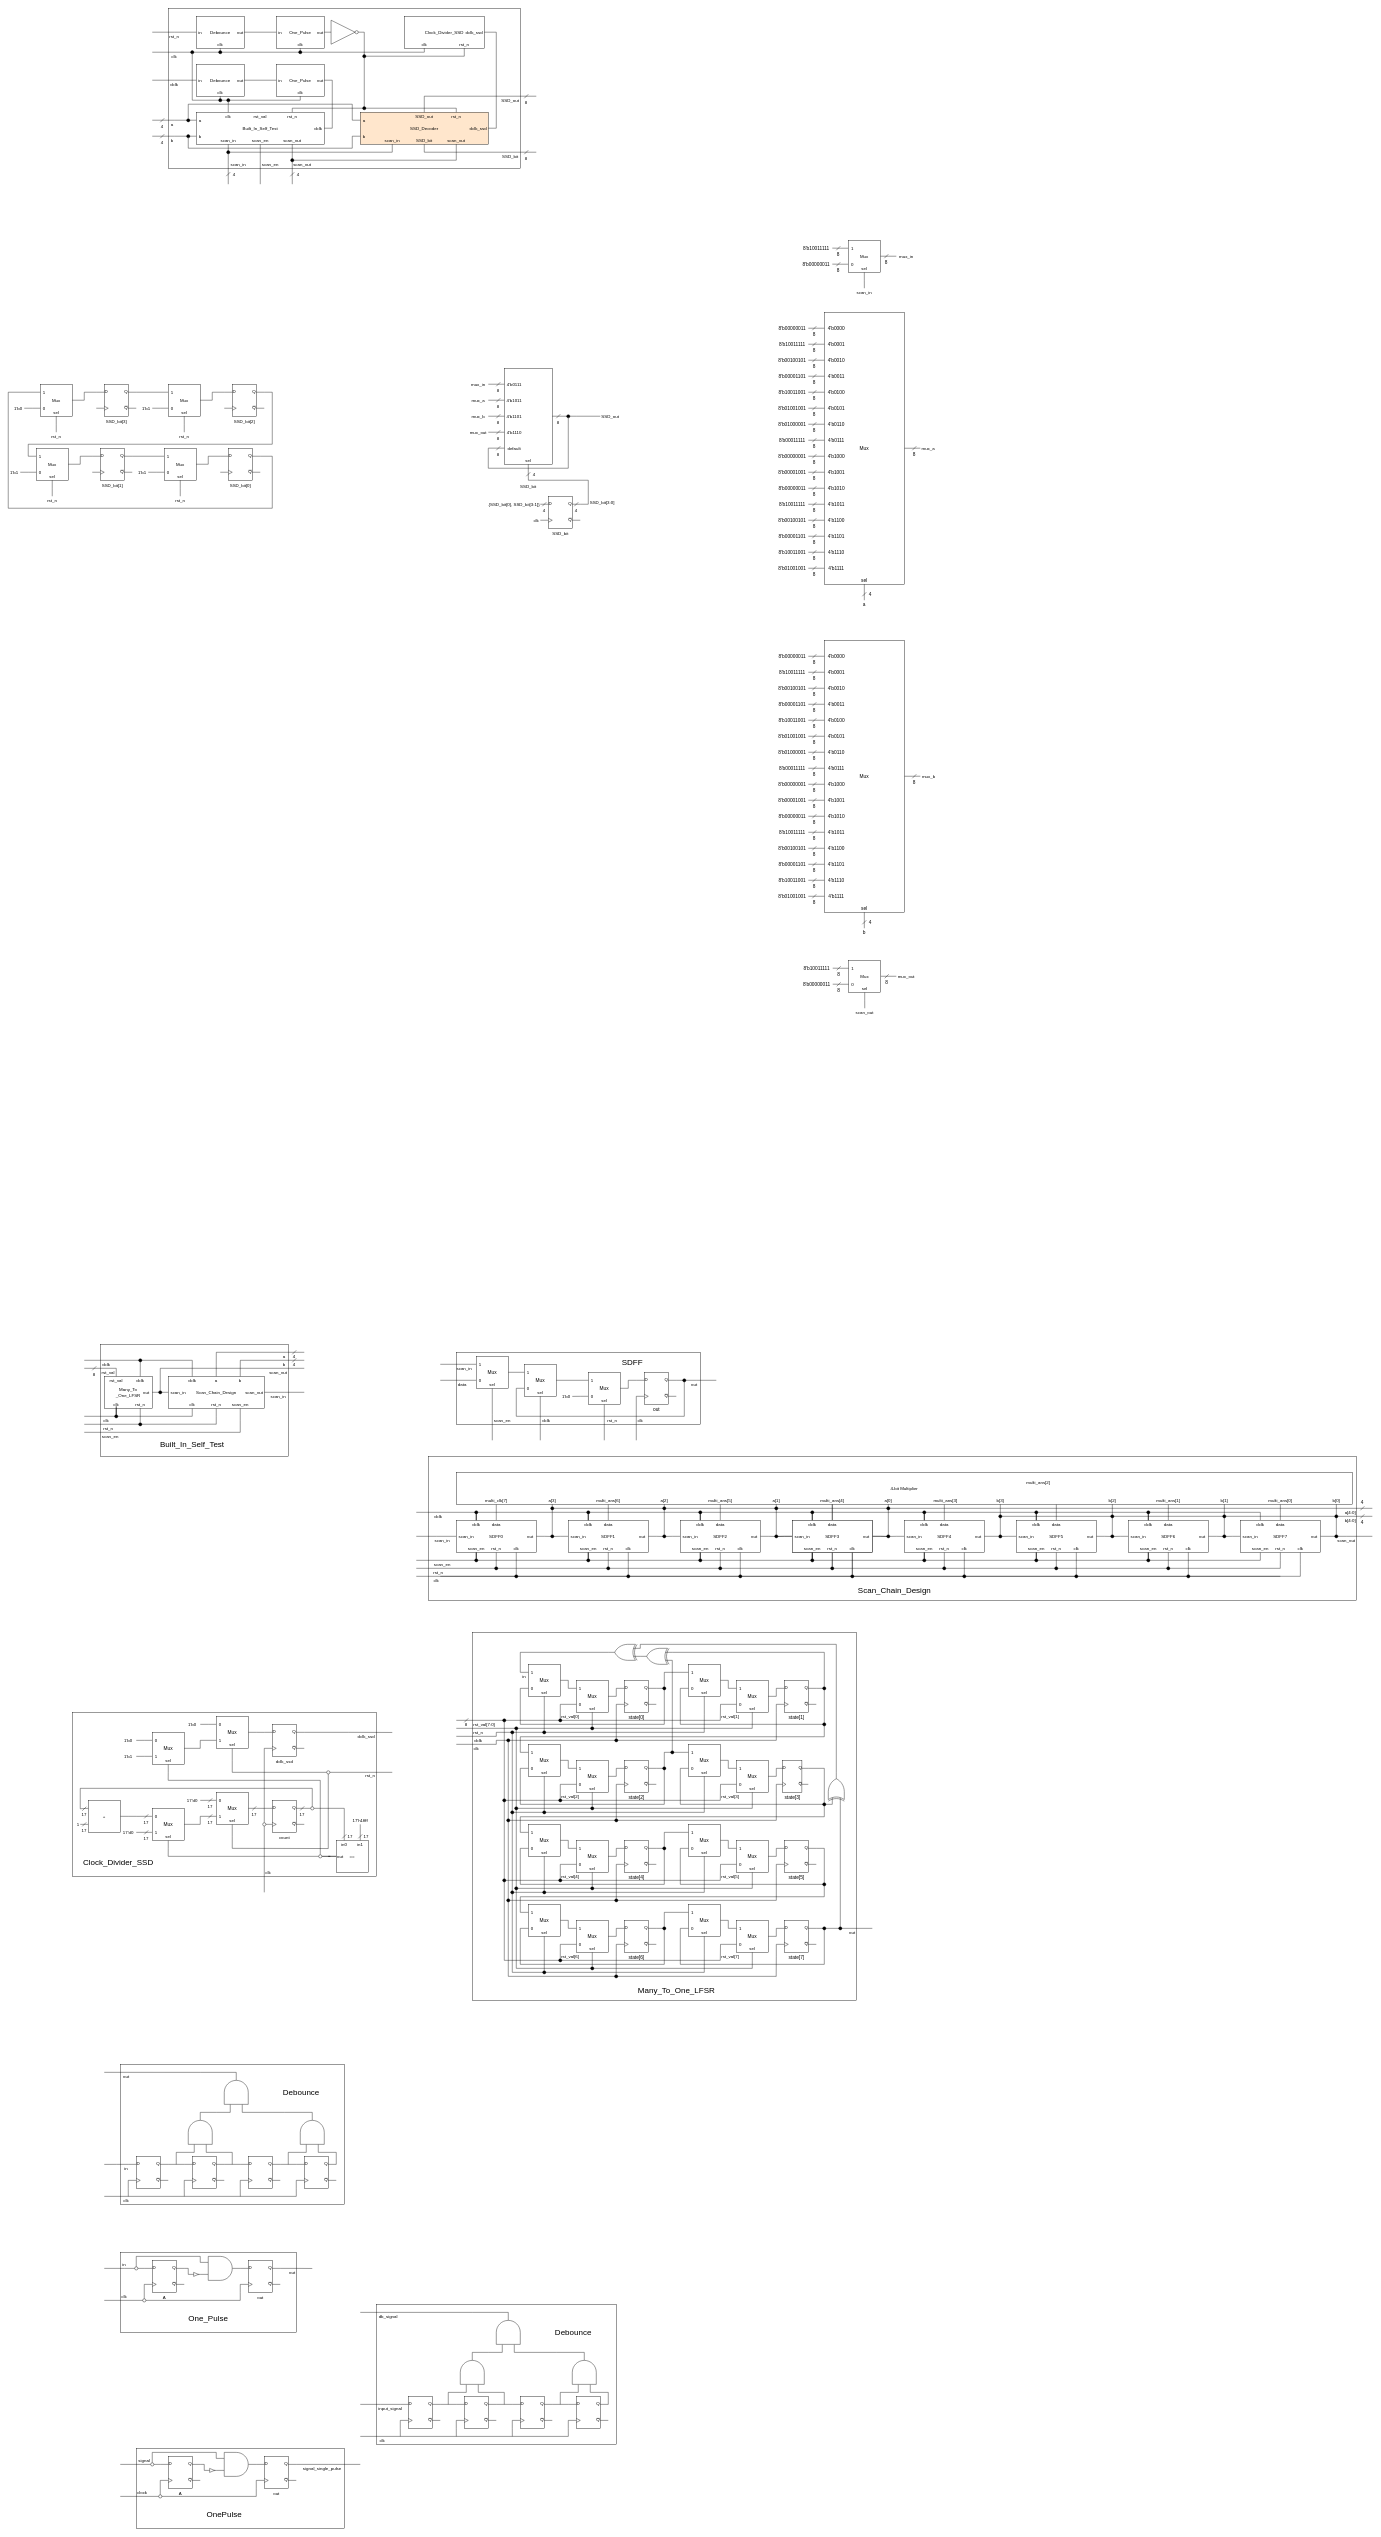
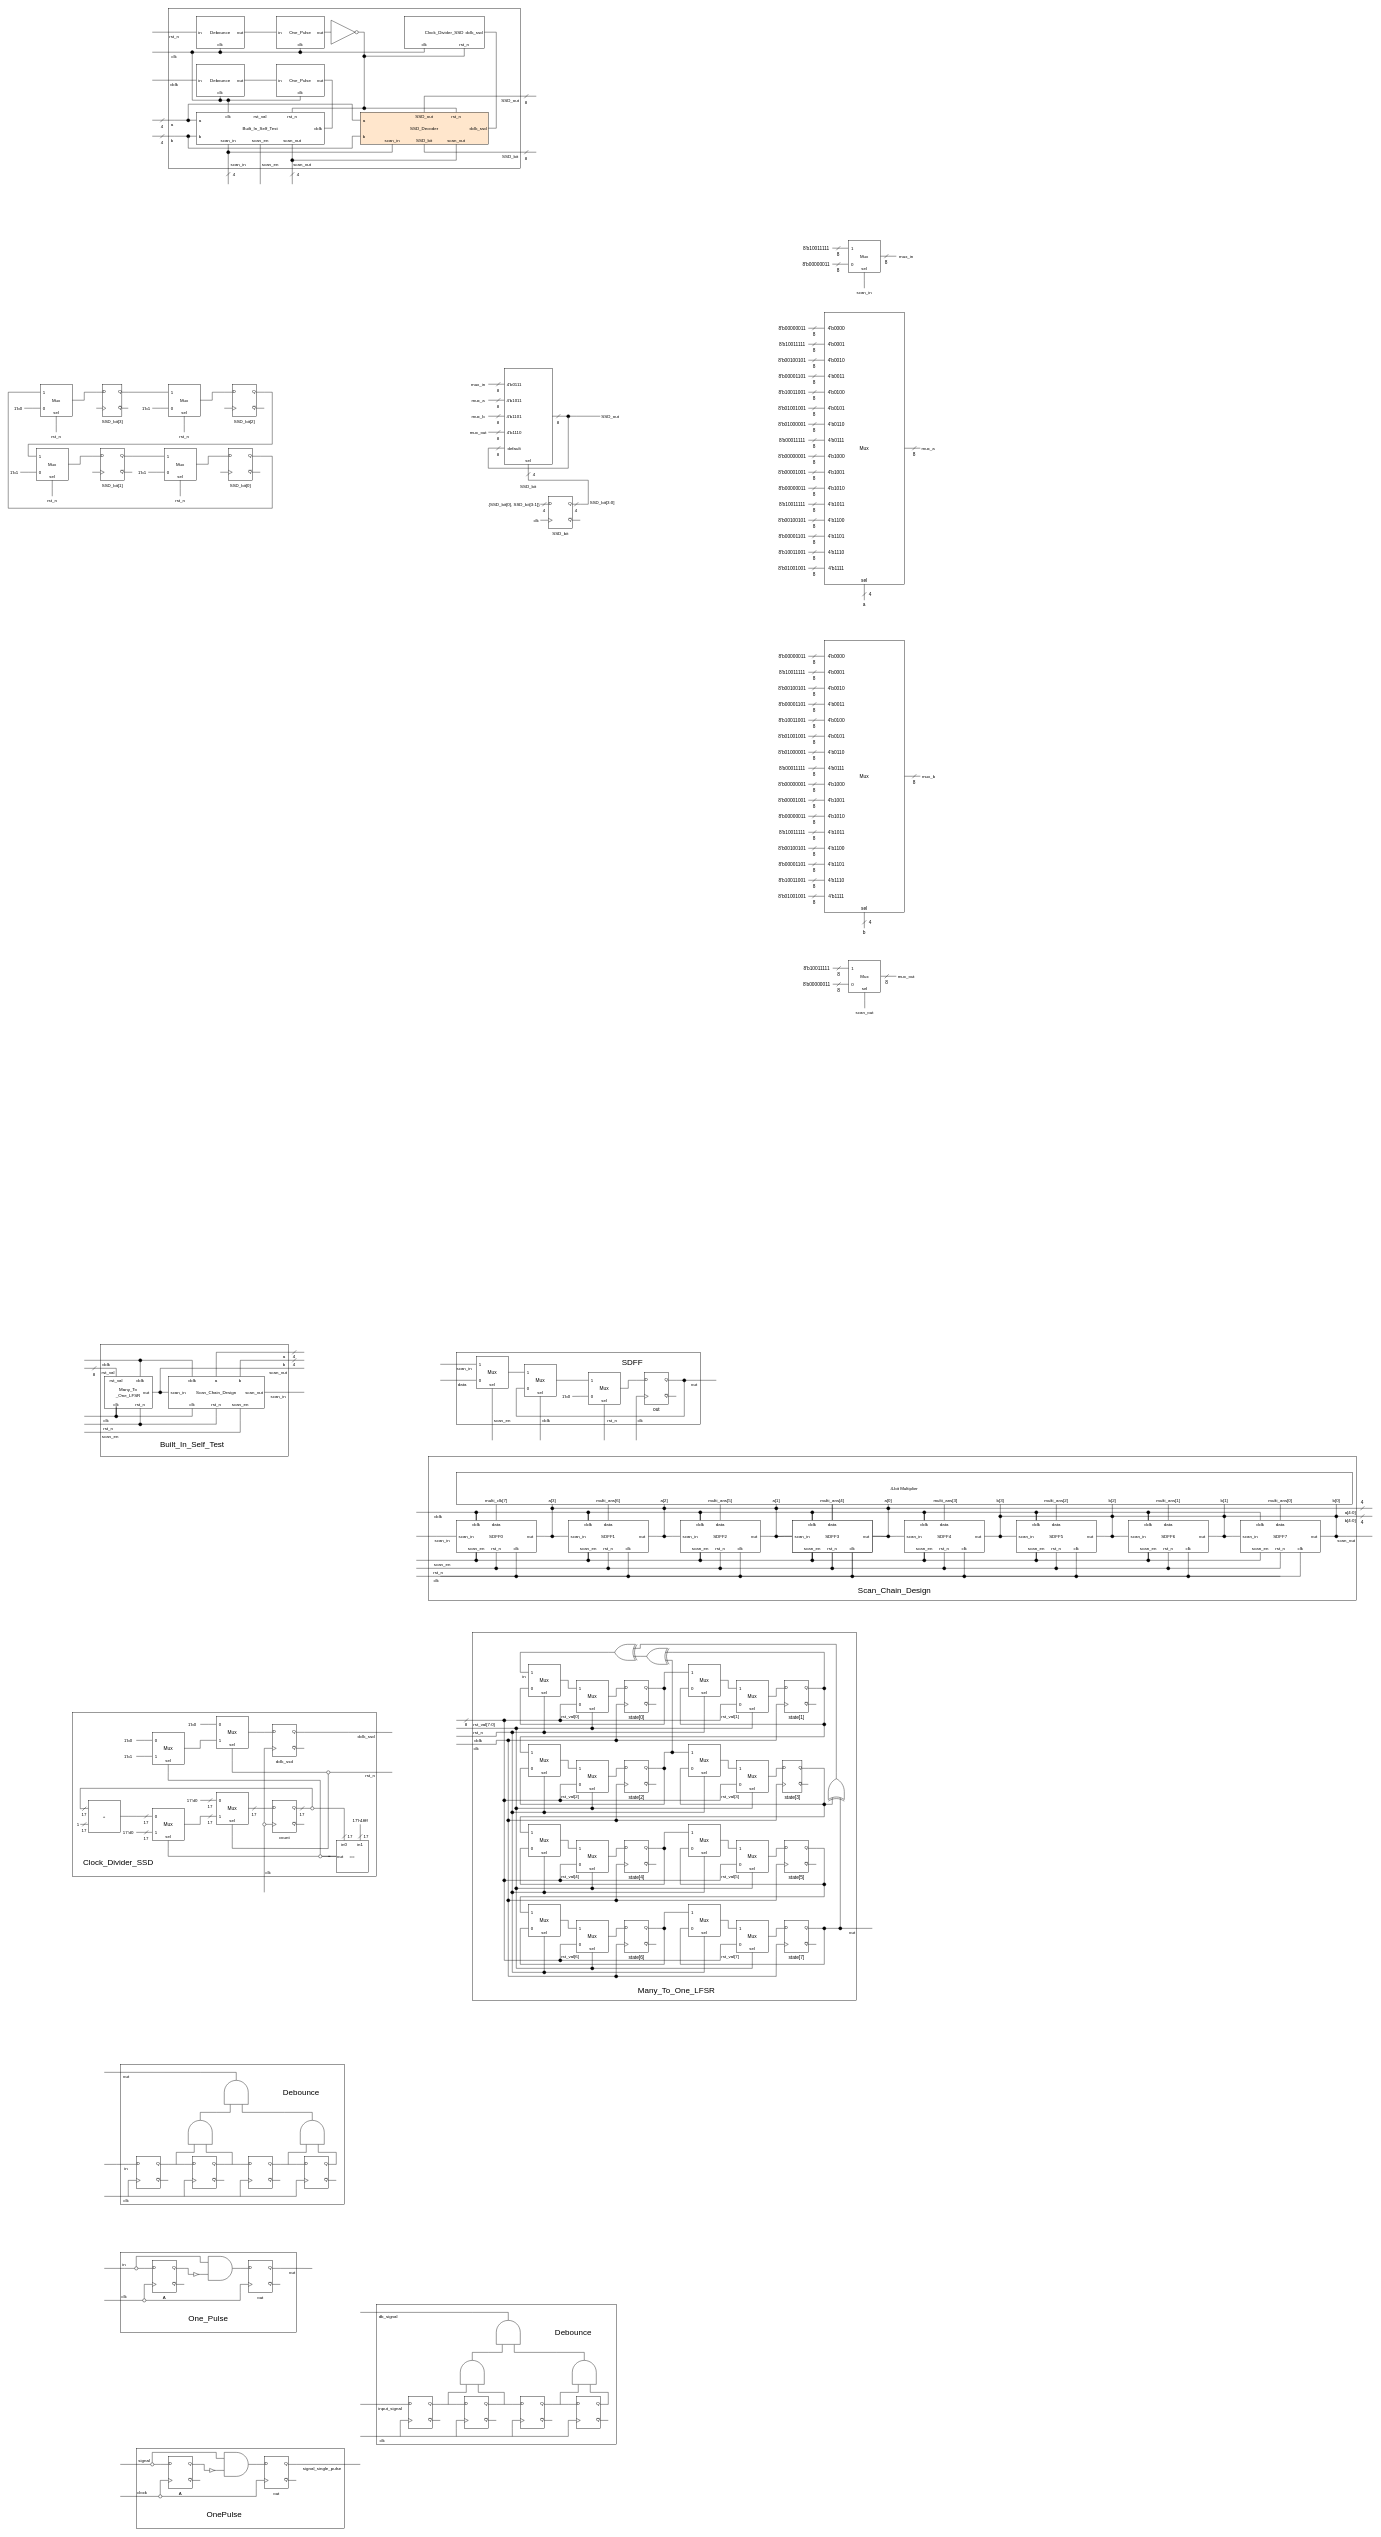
- <mxCell id="697" value="SSD_bit[3]" style="verticalLabelPosition=bottom;shadow=0;dashed=0;align=center;html=1;verticalAlign=top;shape=mxgraph.electrical.logic_gates.d_type_flip-flop;fontFamily=Helvetica;fontSize=11;fontColor=default;" parent="1" vertex="1"><mxGeometry x="240" y="960" width="100" height="80" as="geometry" /></mxCell>
+ <mxCell id="697" value="SSD_bit[3]" style="verticalLabelPosition=bottom;shadow=0;dashed=0;align=center;html=1;verticalAlign=top;shape=mxgraph.electrical.logic_gates.d_type_flip-flop;fontFamily=Helvetica;fontSize=11;fontColor=default;" parent="1" vertex="1"><mxGeometry x="240" y="960" width="80" height="80" as="geometry" /></mxCell>
- <mxCell id="663" value="multi_ans[2]" style="text;html=1;strokeColor=none;fillColor=none;align=center;verticalAlign=middle;whiteSpace=wrap;rounded=0;fontSize=11;fontFamily=Helvetica;fontColor=default;" parent="460" vertex="1"><mxGeometry x="1515" y="55" width="80" height="20" as="geometry" /></mxCell>
+ <mxCell id="663" value="multi_ans[2]" style="text;html=1;strokeColor=none;fillColor=none;align=center;verticalAlign=middle;whiteSpace=wrap;rounded=0;fontSize=11;fontFamily=Helvetica;fontColor=default;" parent="460" vertex="1"><mxGeometry x="1560" y="100" width="80" height="20" as="geometry" /></mxCell>
